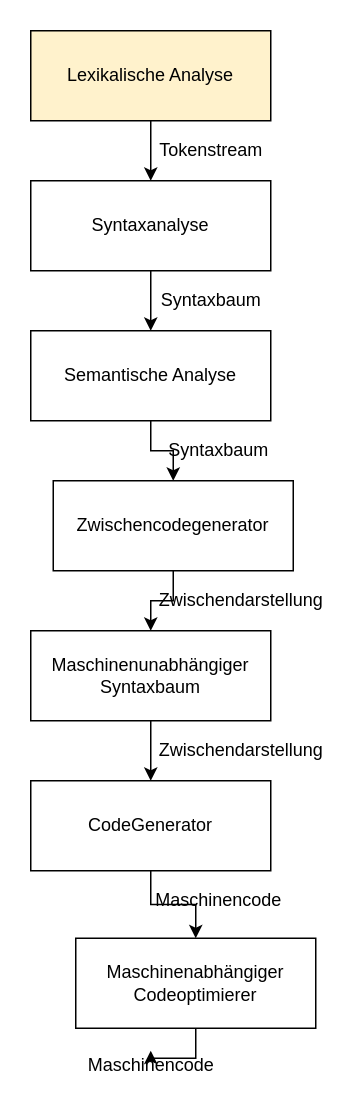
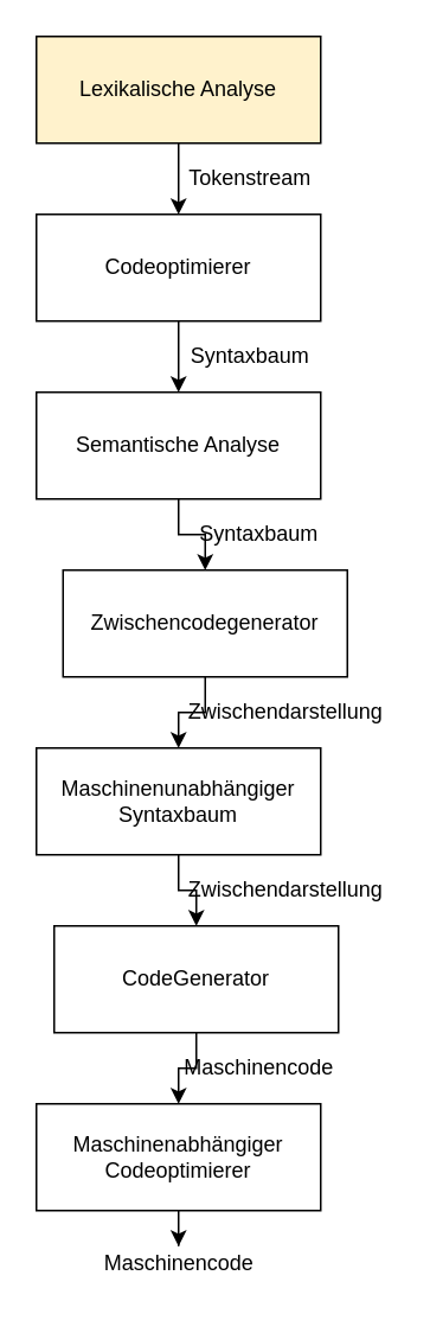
- <mxCell id="5" value="Syntaxanalyse" style="rounded=0;whiteSpace=wrap;html=1;" vertex="1" parent="1"><mxGeometry x="20" y="120" width="160" height="60" as="geometry" /></mxCell>
+ <mxCell id="5" value="Codeoptimierer" style="rounded=0;whiteSpace=wrap;html=1;" vertex="1" parent="1"><mxGeometry x="20" y="120" width="160" height="60" as="geometry" /></mxCell>
- <mxCell id="17" value="CodeGenerator" style="rounded=0;whiteSpace=wrap;html=1;" vertex="1" parent="1"><mxGeometry x="20" y="520" width="160" height="60" as="geometry" /></mxCell>
+ <mxCell id="17" value="CodeGenerator" style="rounded=0;whiteSpace=wrap;html=1;" vertex="1" parent="1"><mxGeometry x="30" y="520" width="160" height="60" as="geometry" /></mxCell>
- <mxCell id="20" value="Maschinenabhängiger&lt;br&gt;Codeoptimierer" style="rounded=0;whiteSpace=wrap;html=1;" vertex="1" parent="1"><mxGeometry x="50" y="625" width="160" height="60" as="geometry" /></mxCell>
+ <mxCell id="20" value="Maschinenabhängiger&lt;br&gt;Codeoptimierer" style="rounded=0;whiteSpace=wrap;html=1;" vertex="1" parent="1"><mxGeometry x="20" y="620" width="160" height="60" as="geometry" /></mxCell>
